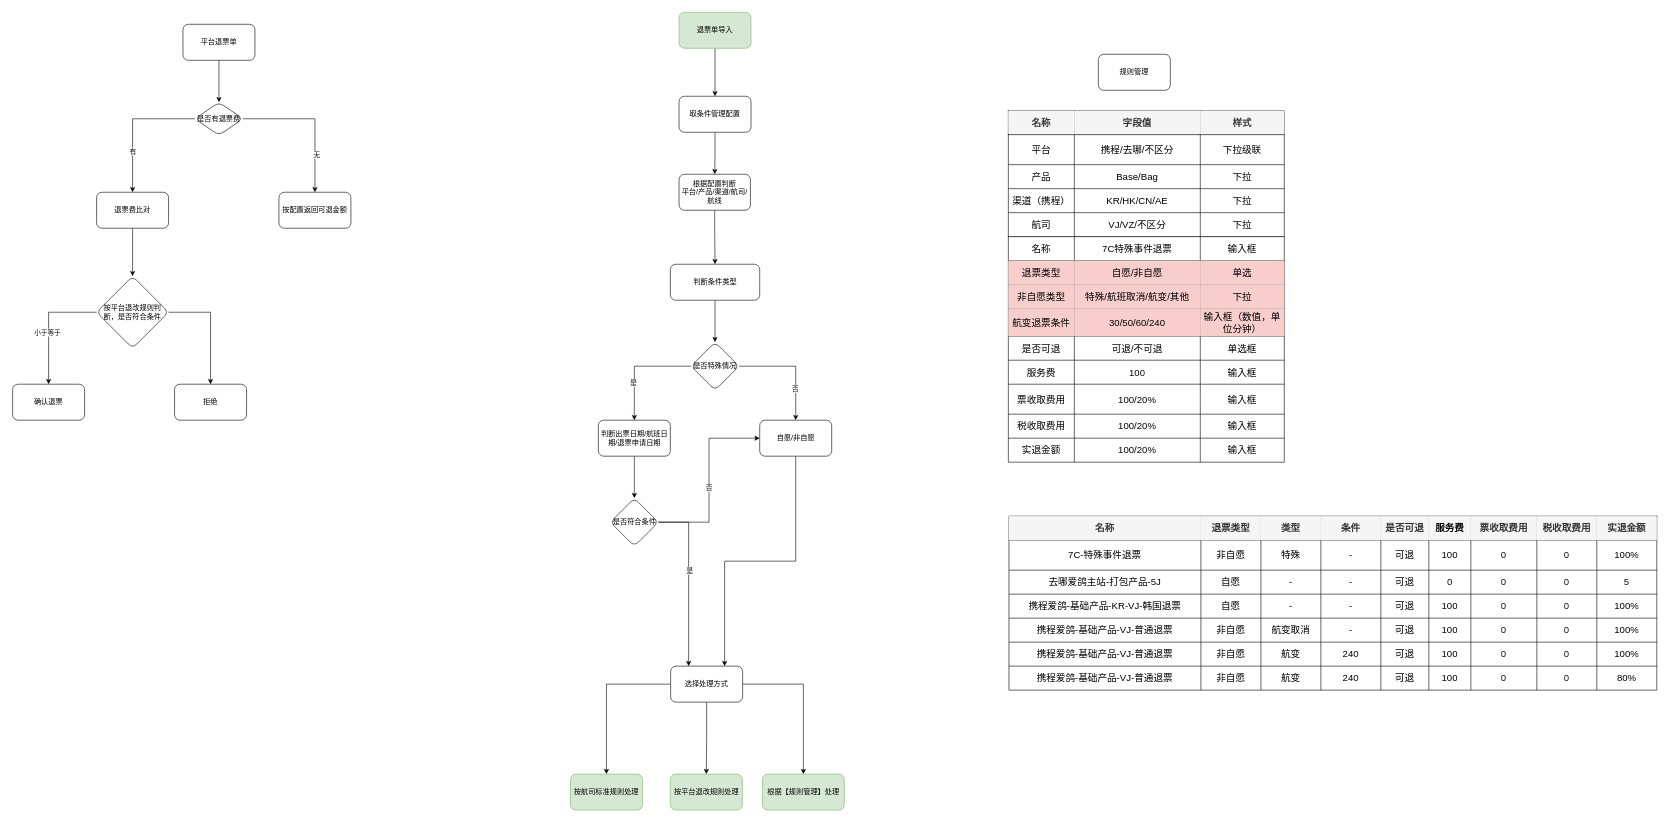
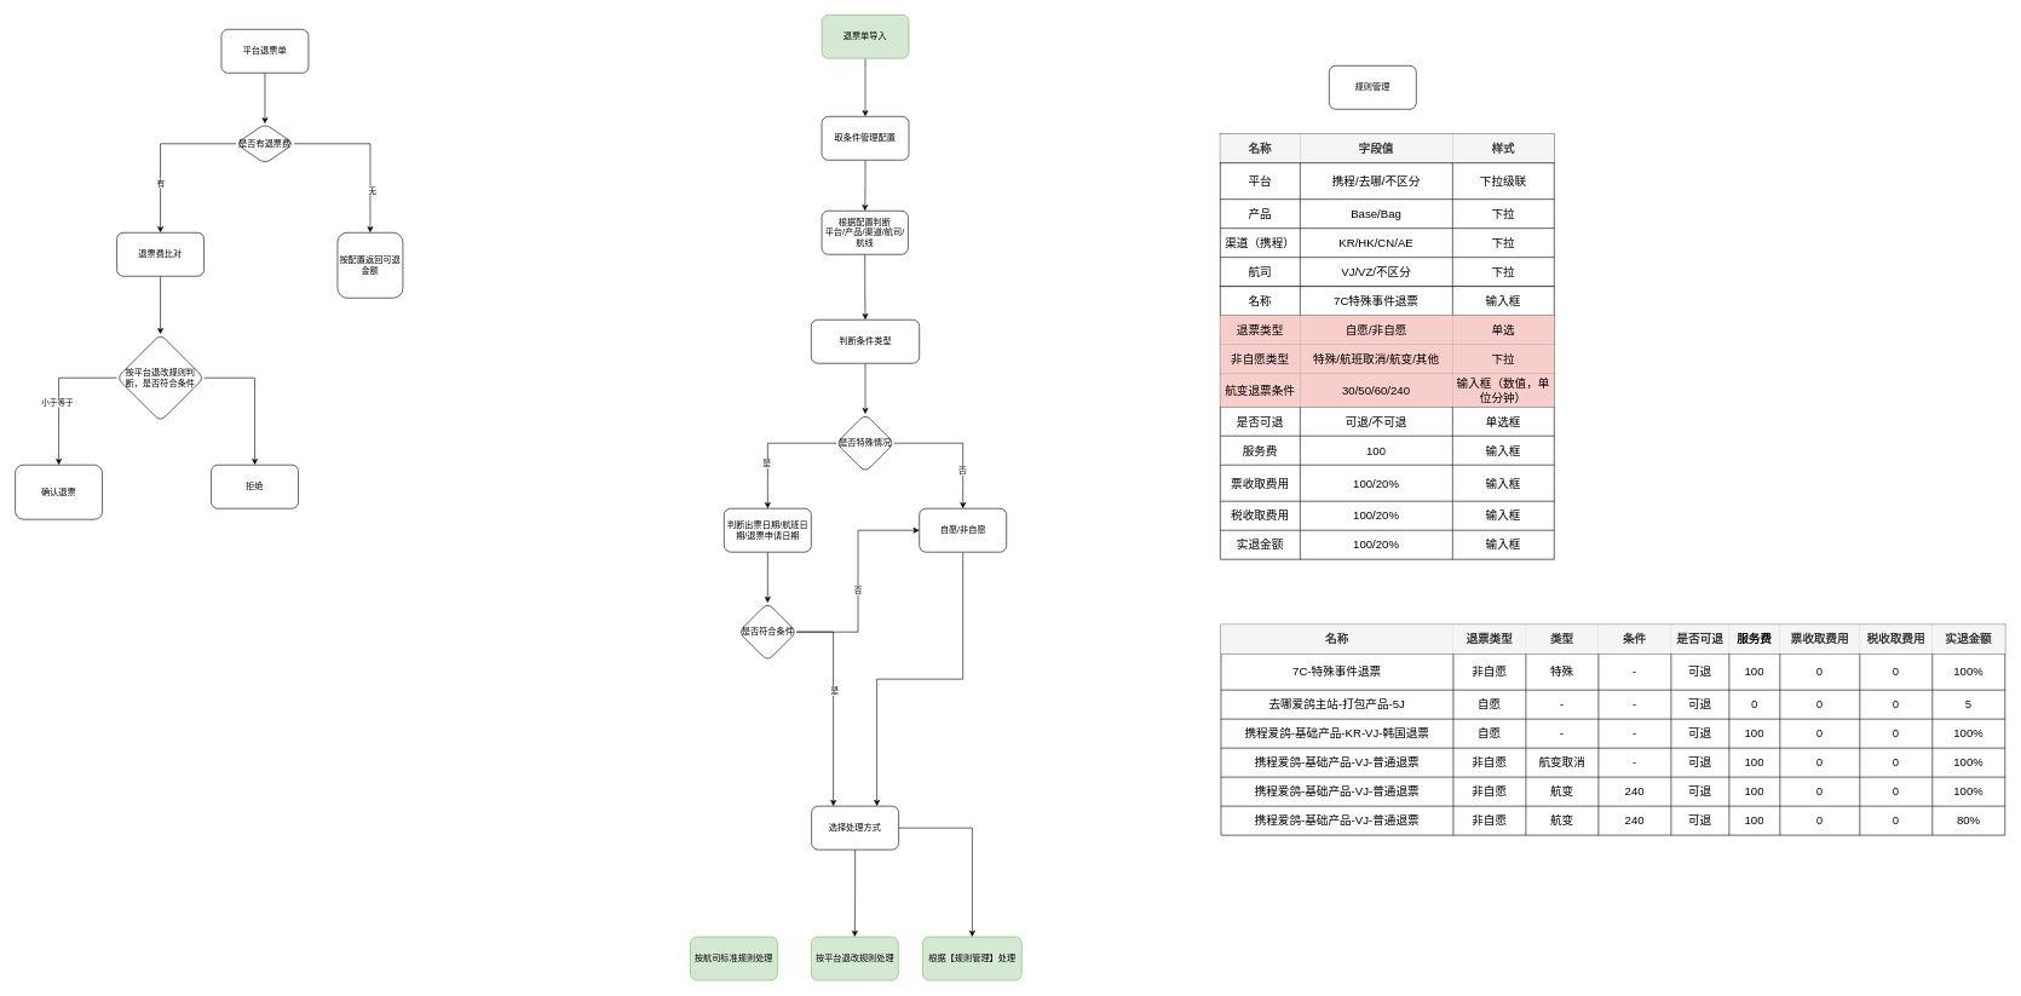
- <mxCell id="11" value="按配置返回可退金额" style="whiteSpace=wrap;html=1;rounded=1;" vertex="1" parent="1"><mxGeometry x="464" y="320" width="120" height="60" as="geometry" /></mxCell>
+ <mxCell id="11" value="按配置返回可退金额" style="whiteSpace=wrap;html=1;rounded=1;" vertex="1" parent="1"><mxGeometry x="464" y="320" width="90" height="90" as="geometry" /></mxCell>
- <mxCell id="16" value="确认退票" style="whiteSpace=wrap;html=1;rounded=1;" vertex="1" parent="1"><mxGeometry x="20" y="640" width="120" height="60" as="geometry" /></mxCell>
+ <mxCell id="16" value="确认退票" style="whiteSpace=wrap;html=1;rounded=1;" vertex="1" parent="1"><mxGeometry x="20" y="640" width="120" height="75" as="geometry" /></mxCell>
- <mxCell id="173" style="edgeStyle=orthogonalEdgeStyle;rounded=0;orthogonalLoop=1;jettySize=auto;html=1;" edge="1" parent="1" source="175" target="176"><mxGeometry relative="1" as="geometry" /></mxCell>
